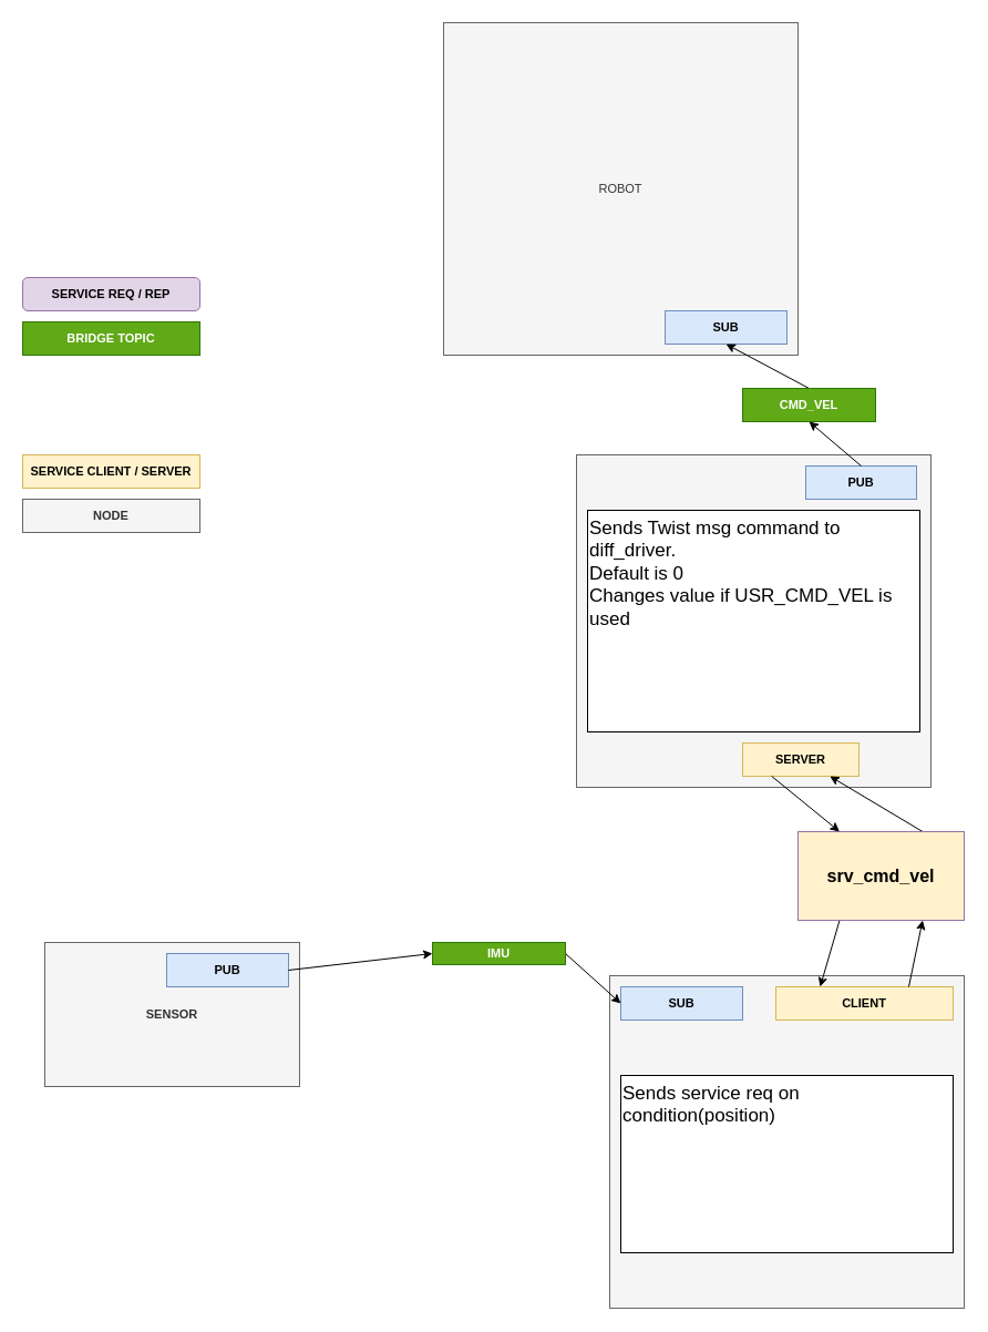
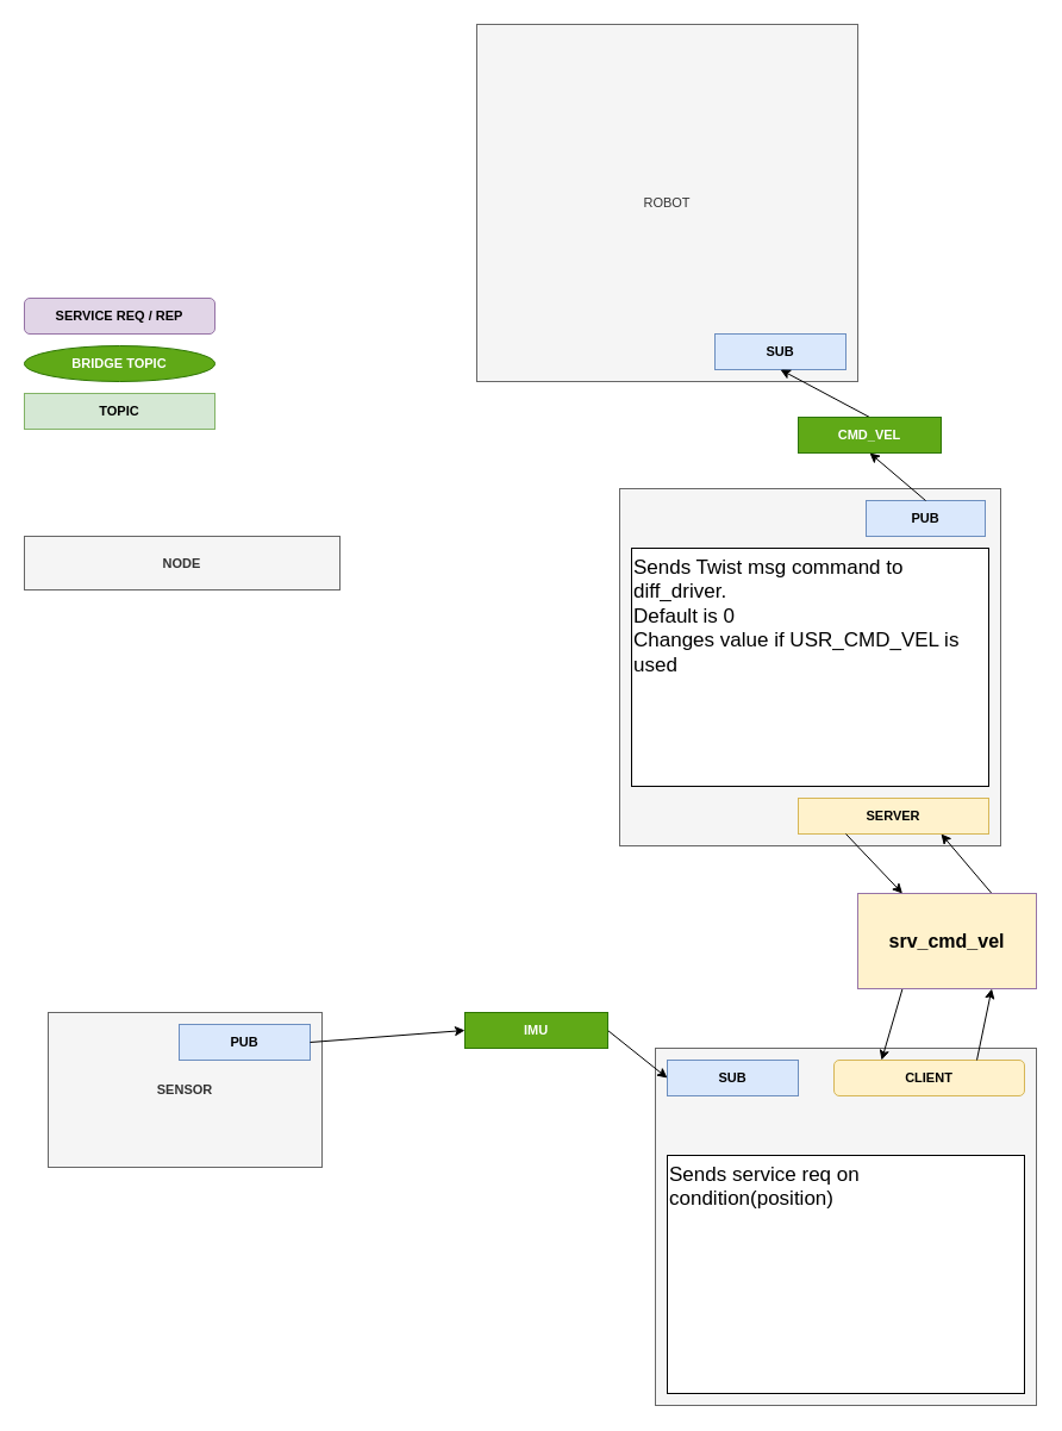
- <mxCell id="33" value="BRIDGE TOPIC" style="rounded=0;whiteSpace=wrap;html=1;fontFamily=Helvetica;fontSize=11;fillColor=#60a917;strokeColor=#2D7600;fontStyle=1;fontColor=#ffffff;" vertex="1" parent="1"><mxGeometry x="20" y="290" width="160" height="30" as="geometry" /></mxCell>
+ <mxCell id="33" value="BRIDGE TOPIC" style="ellipse;whiteSpace=wrap;html=1;fontFamily=Helvetica;fontSize=11;fillColor=#60a917;strokeColor=#2D7600;fontStyle=1;fontColor=#ffffff;" vertex="1" parent="1"><mxGeometry x="20" y="290" width="160" height="30" as="geometry" /></mxCell>
+ <mxCell id="15" value="TOPIC" style="rounded=0;whiteSpace=wrap;html=1;fontFamily=Helvetica;fontSize=11;fillColor=#d5e8d4;strokeColor=#82b366;fontStyle=1" vertex="1" parent="1"><mxGeometry x="20" y="330" width="160" height="30" as="geometry" /></mxCell>
- <mxCell id="13" value="&lt;span&gt;SERVICE&lt;/span&gt; CLIENT / SERVER" style="rounded=0;whiteSpace=wrap;html=1;fontFamily=Helvetica;fontSize=11;fillColor=#fff2cc;strokeColor=#d6b656;fontStyle=1" vertex="1" parent="1"><mxGeometry x="20" y="410" width="160" height="30" as="geometry" /></mxCell>
- <mxCell id="14" value="NODE" style="rounded=0;whiteSpace=wrap;html=1;fontFamily=Helvetica;fontSize=11;fillColor=#f5f5f5;strokeColor=#666666;fontStyle=1;fontColor=#333333;" vertex="1" parent="1"><mxGeometry x="20" y="450" width="160" height="30" as="geometry" /></mxCell>
+ <mxCell id="14" value="NODE" style="rounded=0;whiteSpace=wrap;html=1;fontFamily=Helvetica;fontSize=11;fillColor=#f5f5f5;strokeColor=#666666;fontStyle=1;fontColor=#333333;" vertex="1" parent="1"><mxGeometry x="20" y="450" width="265" height="45" as="geometry" /></mxCell>
- <mxCell id="12" value="SERVER" style="rounded=0;whiteSpace=wrap;html=1;fontFamily=Helvetica;fontSize=11;fillColor=#fff2cc;strokeColor=#d6b656;fontStyle=1" vertex="1" parent="8"><mxGeometry x="150" y="260" width="105" height="30" as="geometry" /></mxCell>
+ <mxCell id="12" value="SERVER" style="rounded=0;whiteSpace=wrap;html=1;fontFamily=Helvetica;fontSize=11;fillColor=#fff2cc;strokeColor=#d6b656;fontStyle=1" vertex="1" parent="8"><mxGeometry x="150" y="260" width="160" height="30" as="geometry" /></mxCell>
- <mxCell id="31" value="IMU" style="rounded=0;whiteSpace=wrap;html=1;fontFamily=Helvetica;fontSize=11;fillColor=#60a917;strokeColor=#2D7600;fontStyle=1;fontColor=#ffffff;" vertex="1" parent="1"><mxGeometry x="390" y="850" width="120" height="20" as="geometry" /></mxCell>
+ <mxCell id="31" value="IMU" style="rounded=0;whiteSpace=wrap;html=1;fontFamily=Helvetica;fontSize=11;fillColor=#60a917;strokeColor=#2D7600;fontStyle=1;fontColor=#ffffff;" vertex="1" parent="1"><mxGeometry x="390" y="850" width="120" height="30" as="geometry" /></mxCell>
- <mxCell id="21" value="CLIENT" style="rounded=0;whiteSpace=wrap;html=1;fontFamily=Helvetica;fontSize=11;fillColor=#fff2cc;strokeColor=#d6b656;fontStyle=1" vertex="1" parent="19"><mxGeometry x="150" y="10" width="160" height="30" as="geometry" /></mxCell>
+ <mxCell id="21" value="CLIENT" style="whiteSpace=wrap;html=1;fontFamily=Helvetica;fontSize=11;fillColor=#fff2cc;strokeColor=#d6b656;fontStyle=1;rounded=1;" vertex="1" parent="19"><mxGeometry x="150" y="10" width="160" height="30" as="geometry" /></mxCell>
- <mxCell id="23" value="Sends service req on condition(position)" style="rounded=0;whiteSpace=wrap;html=1;fontFamily=Helvetica;fontSize=17;fontColor=default;align=left;verticalAlign=top;" vertex="1" parent="19"><mxGeometry x="10" y="90" width="300" height="160" as="geometry" /></mxCell>
+ <mxCell id="23" value="Sends service req on condition(position)" style="rounded=0;whiteSpace=wrap;html=1;fontFamily=Helvetica;fontSize=17;fontColor=default;align=left;verticalAlign=top;" vertex="1" parent="19"><mxGeometry x="10" y="90" width="300" height="200" as="geometry" /></mxCell>
